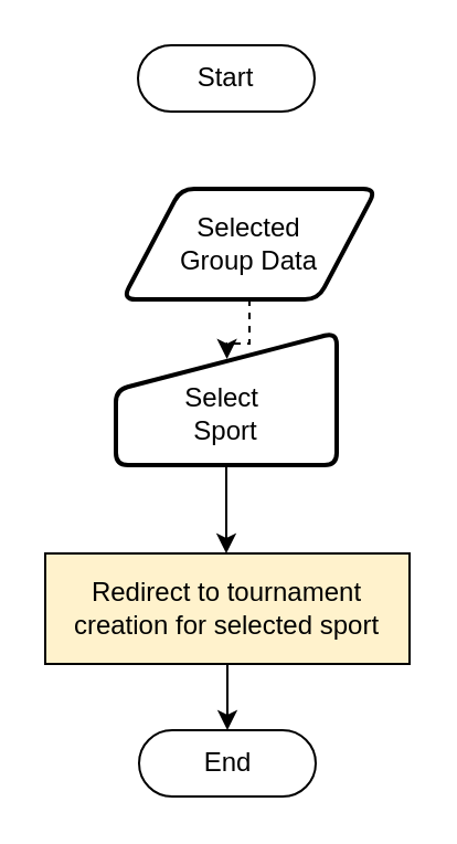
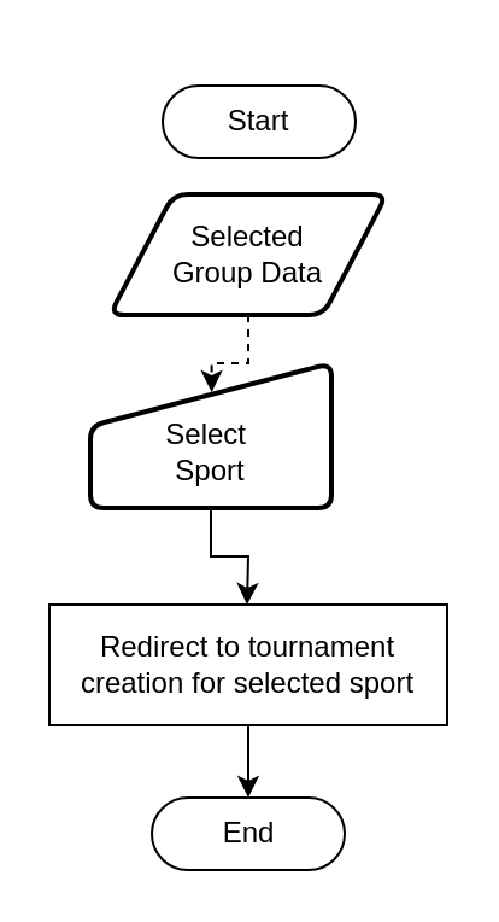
- <mxCell id="2" value="Start" style="html=1;dashed=0;whiteSpace=wrap;shape=mxgraph.dfd.start" vertex="1" parent="1"><mxGeometry x="62" y="20" width="80" height="30" as="geometry" /></mxCell>
+ <mxCell id="2" value="Start" style="html=1;dashed=0;whiteSpace=wrap;shape=mxgraph.dfd.start" vertex="1" parent="1"><mxGeometry x="67" y="35" width="80" height="30" as="geometry" /></mxCell>
- <mxCell id="3" value="Selected&lt;div&gt;Group Data&lt;/div&gt;" style="shape=parallelogram;html=1;strokeWidth=2;perimeter=parallelogramPerimeter;whiteSpace=wrap;rounded=1;arcSize=12;size=0.23;" vertex="1" parent="1"><mxGeometry x="55" y="85" width="115" height="50" as="geometry" /></mxCell>
+ <mxCell id="3" value="Selected&lt;div&gt;Group Data&lt;/div&gt;" style="shape=parallelogram;html=1;strokeWidth=2;perimeter=parallelogramPerimeter;whiteSpace=wrap;rounded=1;arcSize=12;size=0.23;" vertex="1" parent="1"><mxGeometry x="45" y="80" width="115" height="50" as="geometry" /></mxCell>
- <mxCell id="4" value="&lt;div&gt;&lt;br&gt;&lt;/div&gt;&lt;div&gt;Select&amp;nbsp;&lt;/div&gt;&lt;div&gt;Sport&lt;/div&gt;" style="html=1;strokeWidth=2;shape=manualInput;whiteSpace=wrap;rounded=1;size=26;arcSize=11;" vertex="1" parent="1"><mxGeometry x="52" y="150" width="100" height="60" as="geometry" /></mxCell>
+ <mxCell id="4" value="&lt;div&gt;&lt;br&gt;&lt;/div&gt;&lt;div&gt;Select&amp;nbsp;&lt;/div&gt;&lt;div&gt;Sport&lt;/div&gt;" style="html=1;strokeWidth=2;shape=manualInput;whiteSpace=wrap;rounded=1;size=26;arcSize=11;" vertex="1" parent="1"><mxGeometry x="37" y="150" width="100" height="60" as="geometry" /></mxCell>
- <mxCell id="6" value="Redirect to tournament creation for selected sport" style="html=1;dashed=0;whiteSpace=wrap;fillColor=#fff2cc;" vertex="1" parent="1"><mxGeometry x="20" y="250" width="165" height="50" as="geometry" /></mxCell>
+ <mxCell id="6" value="Redirect to tournament creation for selected sport" style="html=1;dashed=0;whiteSpace=wrap;" vertex="1" parent="1"><mxGeometry x="20" y="250" width="165" height="50" as="geometry" /></mxCell>
